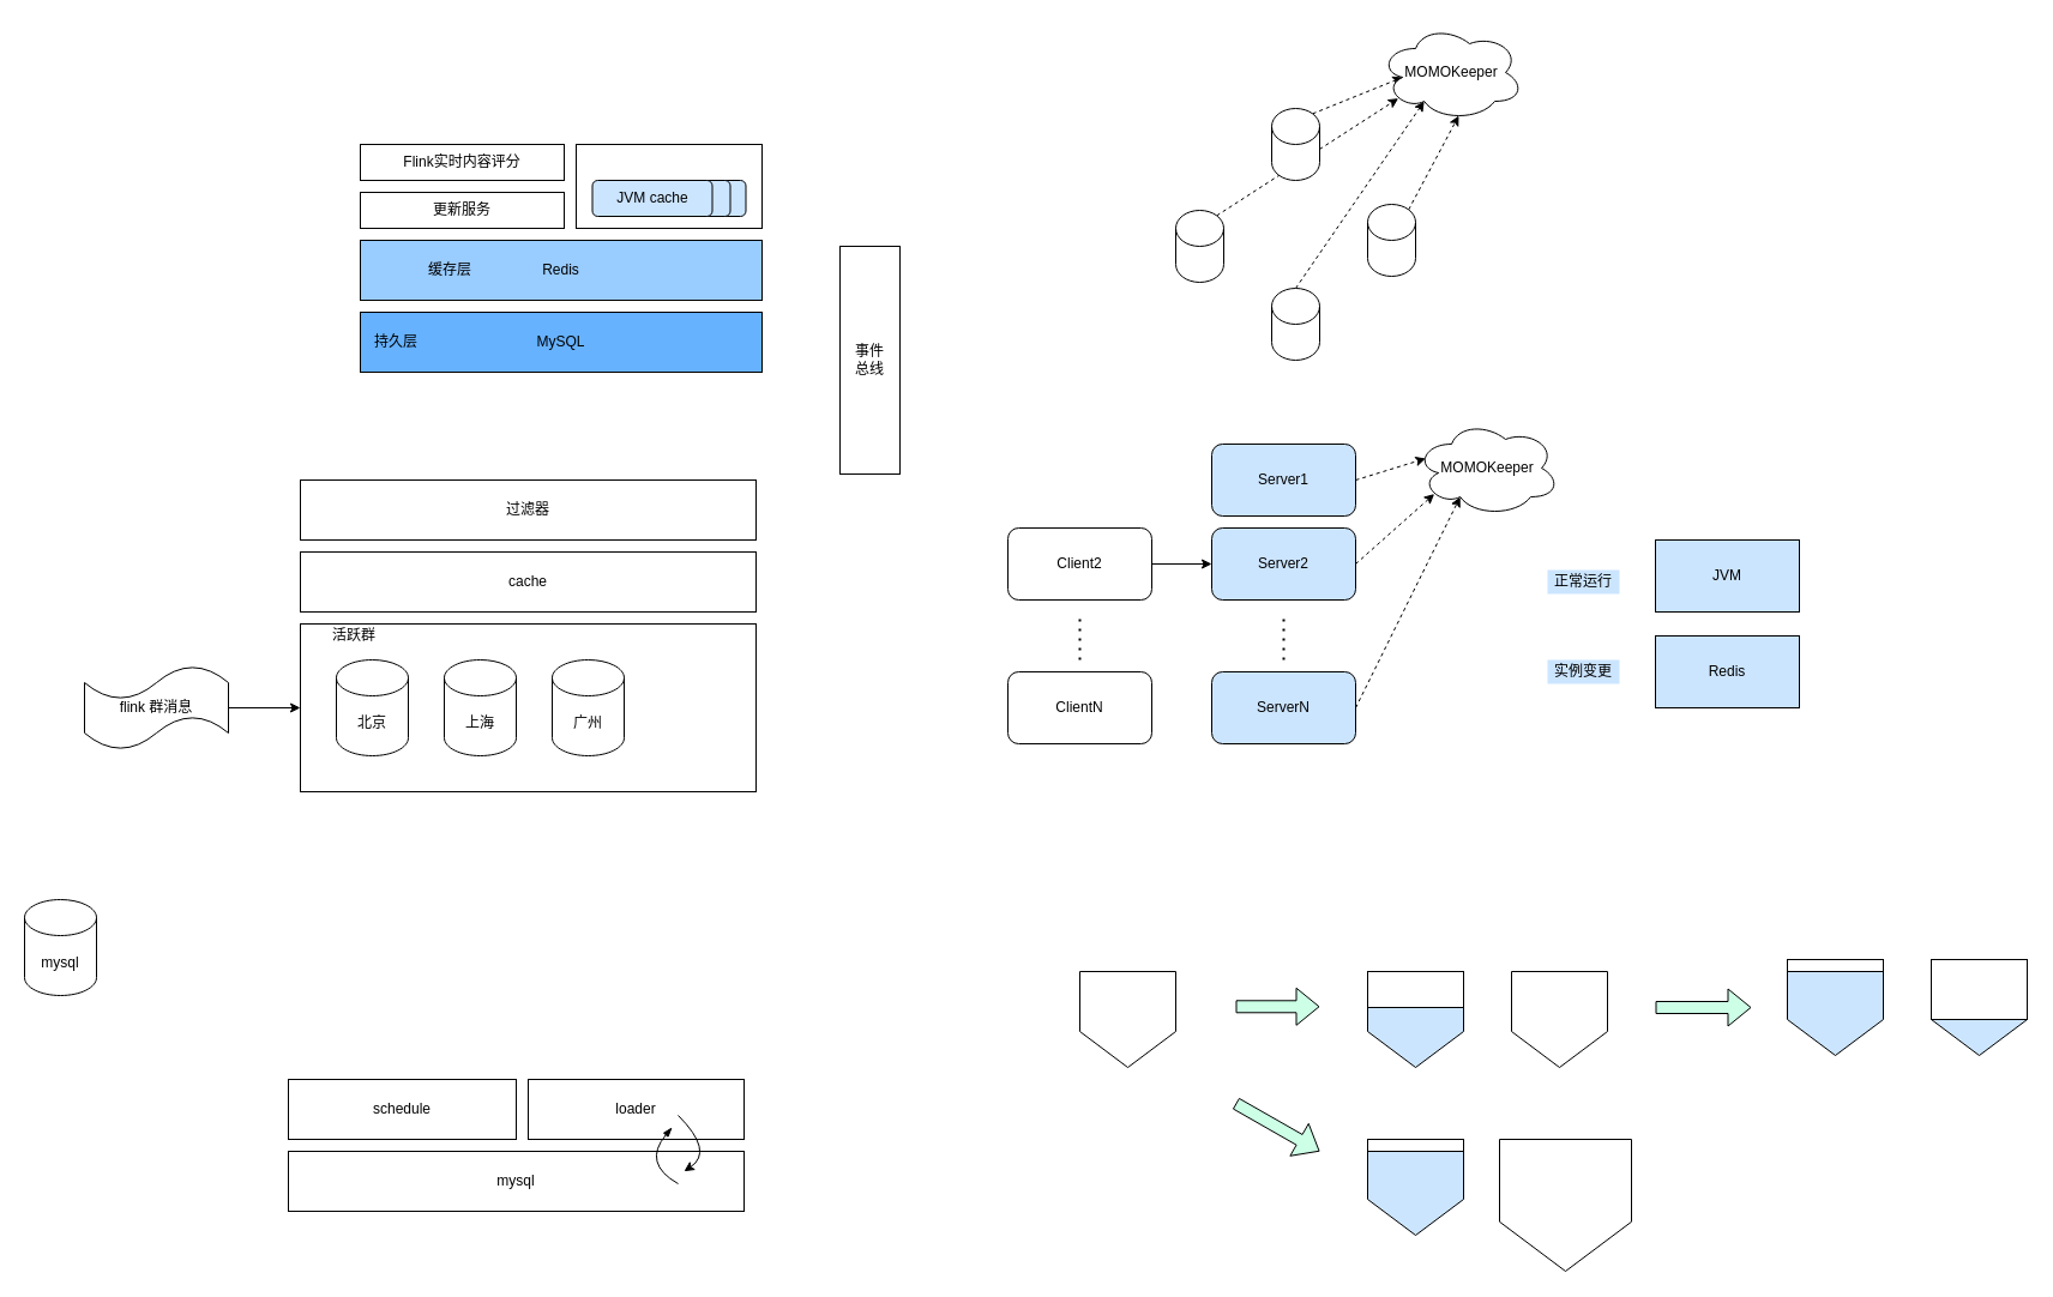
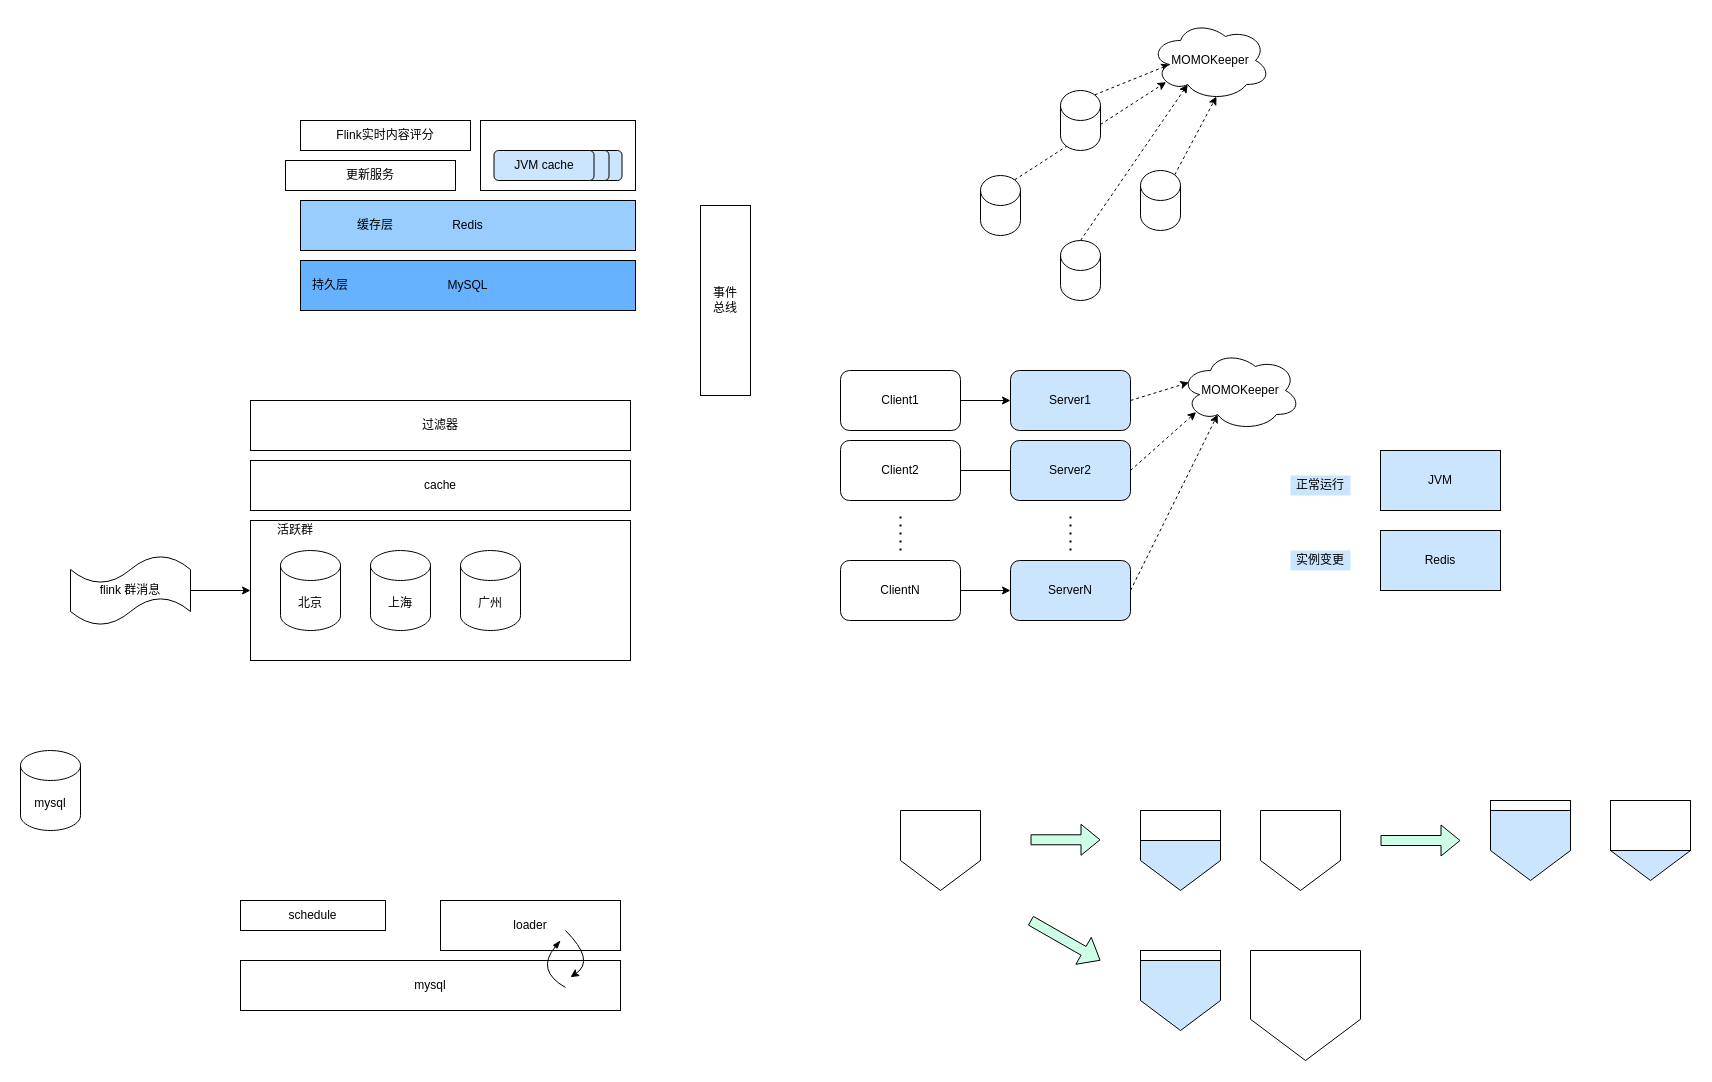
- <mxCell id="19" value="更新服务" style="rounded=0;whiteSpace=wrap;html=1;" parent="1" vertex="1"><mxGeometry x="300" y="160" width="170" height="30" as="geometry" /></mxCell>
+ <mxCell id="19" value="更新服务" style="rounded=0;whiteSpace=wrap;html=1;" parent="1" vertex="1"><mxGeometry x="285" y="160" width="170" height="30" as="geometry" /></mxCell>
+ <mxCell id="46" value="Client1" style="rounded=1;whiteSpace=wrap;html=1;fillColor=#FFFFFF;" parent="1" vertex="1"><mxGeometry x="840" y="370" width="120" height="60" as="geometry" /></mxCell>
+ <mxCell id="45" style="edgeStyle=none;rounded=0;orthogonalLoop=1;jettySize=auto;html=1;exitX=1;exitY=0.5;exitDx=0;exitDy=0;entryX=0;entryY=0.5;entryDx=0;entryDy=0;" parent="1" source="46" target="38" edge="1"><mxGeometry relative="1" as="geometry" /></mxCell>
- <mxCell id="47" style="edgeStyle=none;rounded=0;orthogonalLoop=1;jettySize=auto;html=1;exitX=1;exitY=0.5;exitDx=0;exitDy=0;" parent="1" source="48" target="40" edge="1"><mxGeometry relative="1" as="geometry" /></mxCell>
+ <mxCell id="47" style="edgeStyle=none;rounded=0;orthogonalLoop=1;jettySize=auto;html=1;exitX=1;exitY=0.5;exitDx=0;exitDy=0;endArrow=none;" parent="1" source="48" target="40" edge="1"><mxGeometry relative="1" as="geometry" /></mxCell>
+ <mxCell id="49" style="edgeStyle=none;rounded=0;orthogonalLoop=1;jettySize=auto;html=1;exitX=1;exitY=0.5;exitDx=0;exitDy=0;" parent="1" source="50" target="42" edge="1"><mxGeometry relative="1" as="geometry" /></mxCell>
- <mxCell id="14" value="schedule" style="rounded=0;whiteSpace=wrap;html=1;" parent="1" vertex="1"><mxGeometry x="240" y="900" width="190" height="50" as="geometry" /></mxCell>
+ <mxCell id="14" value="schedule" style="rounded=0;whiteSpace=wrap;html=1;" parent="1" vertex="1"><mxGeometry x="240" y="900" width="145" height="30" as="geometry" /></mxCell>
